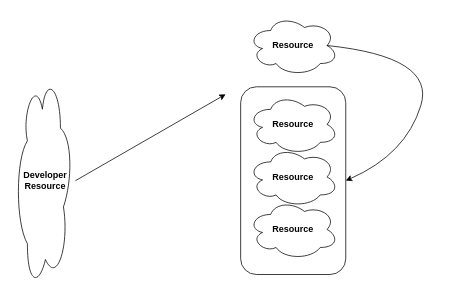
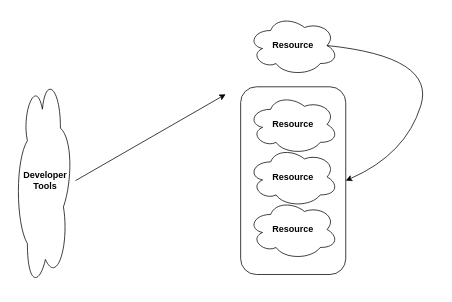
- <mxCell id="2" value="&lt;b&gt;Developer Resource&lt;/b&gt;" style="ellipse;shape=cloud;whiteSpace=wrap;html=1;direction=south;" parent="1" vertex="1"><mxGeometry x="20" y="100" width="80" height="280" as="geometry" /></mxCell>
+ <mxCell id="2" value="&lt;b&gt;Developer Tools&lt;/b&gt;" style="ellipse;shape=cloud;whiteSpace=wrap;html=1;direction=south;" parent="1" vertex="1"><mxGeometry x="20" y="100" width="80" height="280" as="geometry" /></mxCell>
